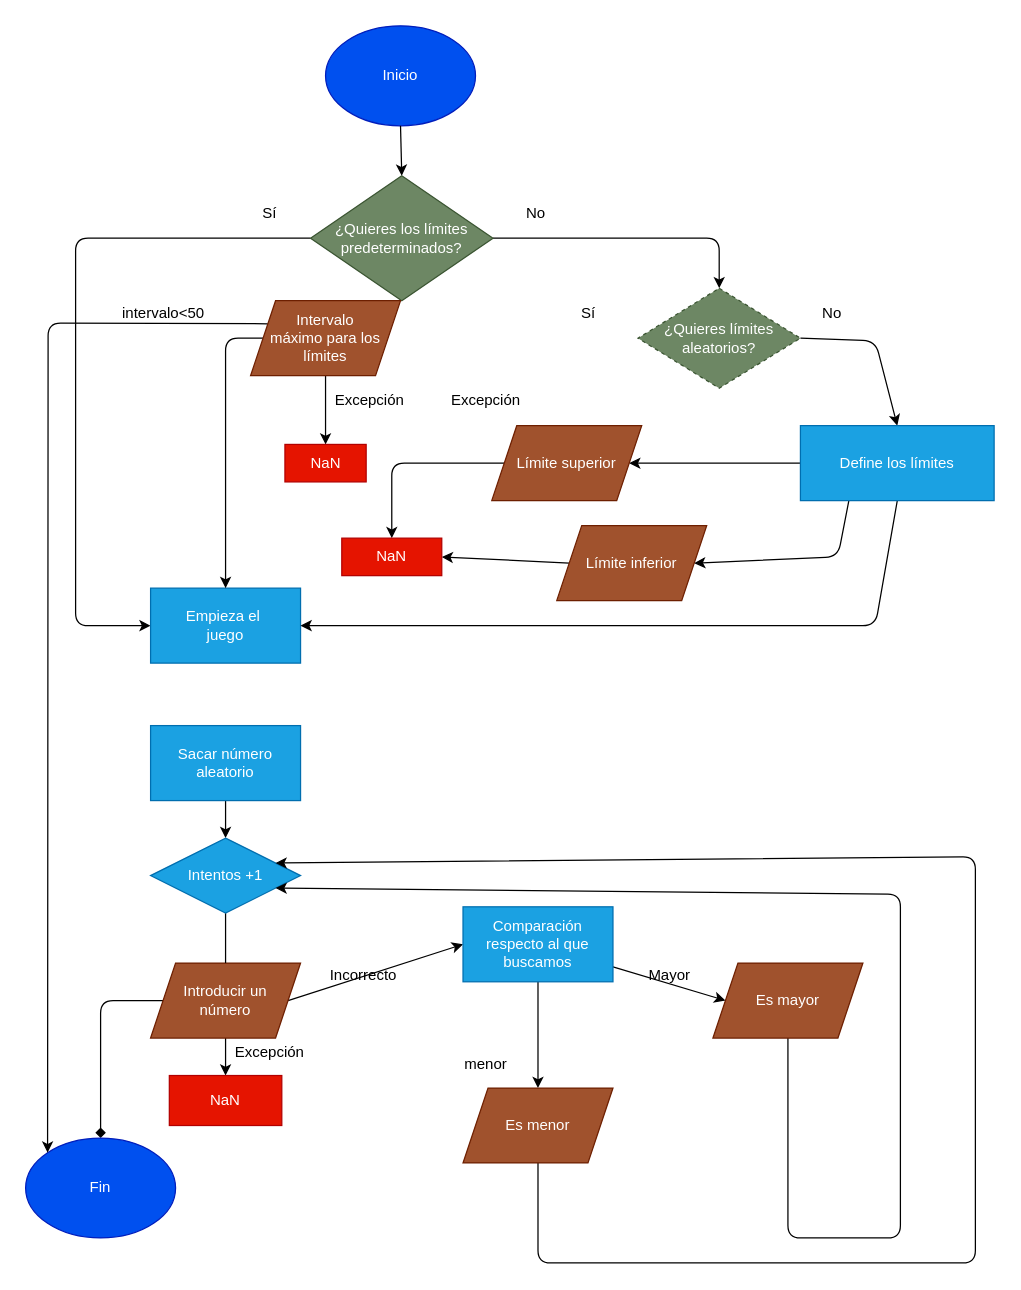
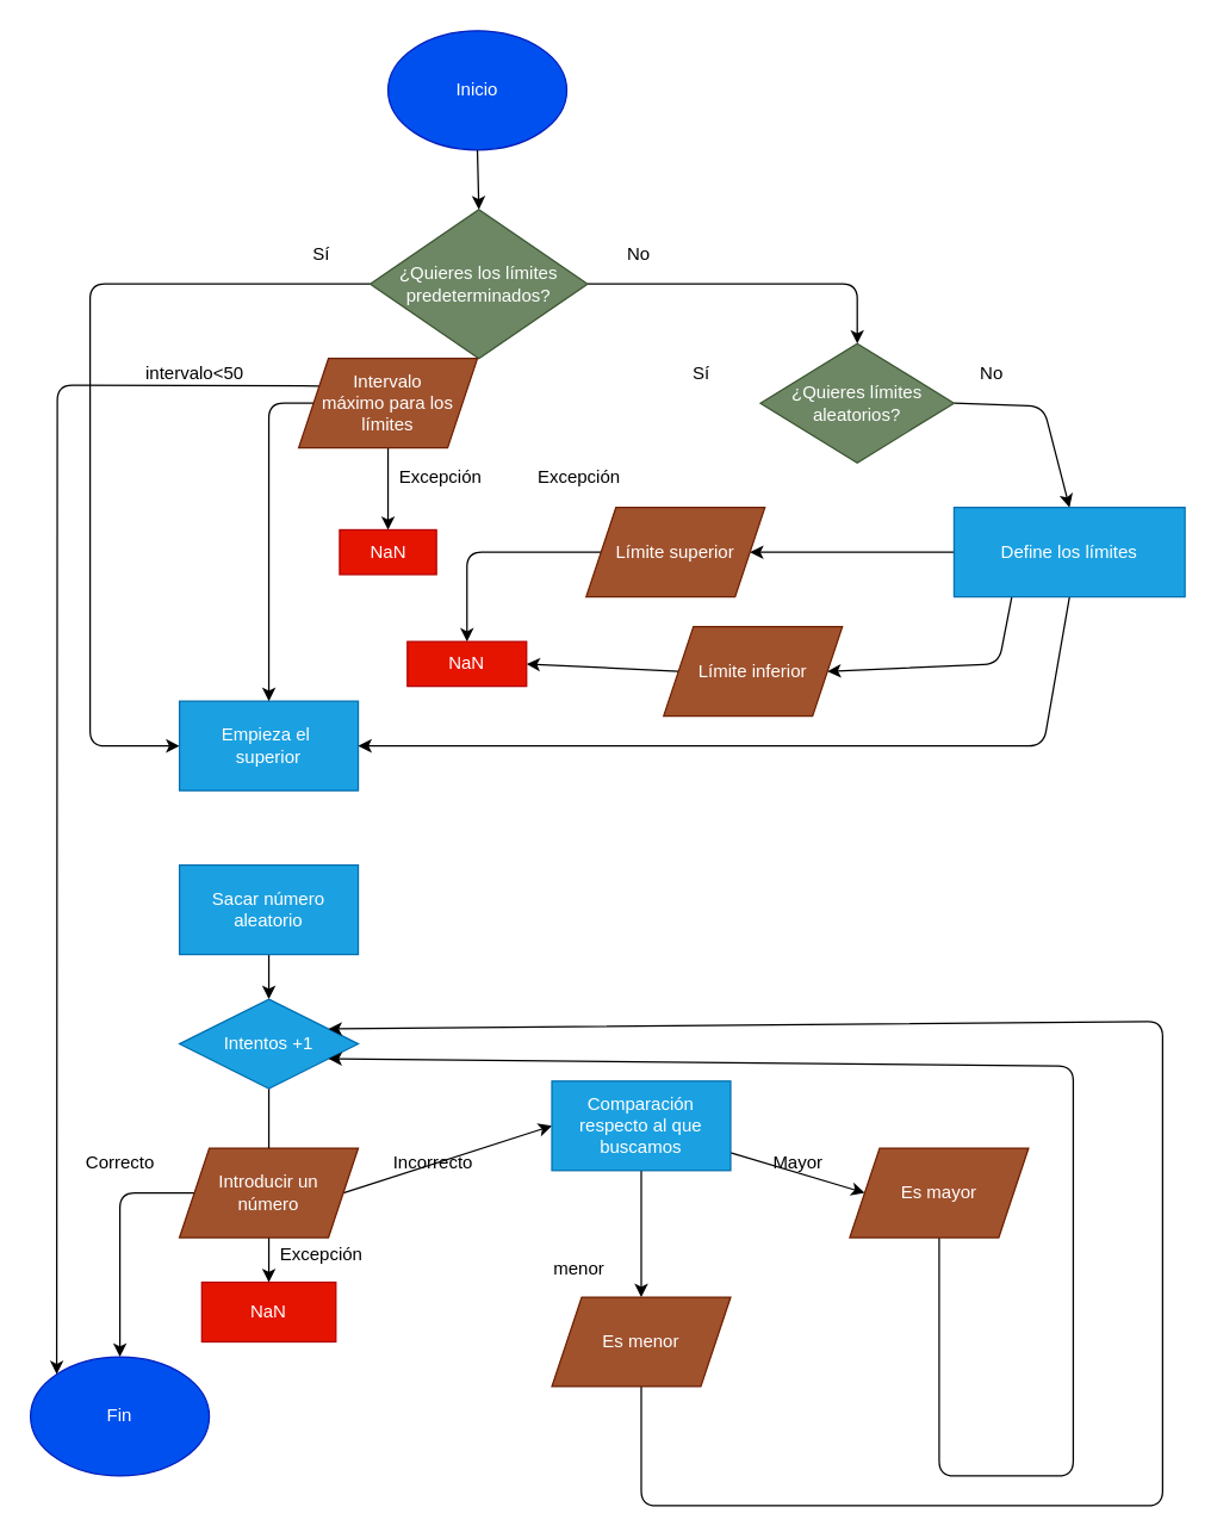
- <mxCell id="32" value="¿Quieres límites aleatorios?" style="rhombus;whiteSpace=wrap;html=1;fillColor=#6d8764;fontColor=#ffffff;strokeColor=#3A5431;dashed=1;" parent="1" vertex="1"><mxGeometry x="510" y="230" width="130" height="80" as="geometry" /></mxCell>
+ <mxCell id="32" value="¿Quieres límites aleatorios?" style="rhombus;whiteSpace=wrap;html=1;fillColor=#6d8764;fontColor=#ffffff;strokeColor=#3A5431;" parent="1" vertex="1"><mxGeometry x="510" y="230" width="130" height="80" as="geometry" /></mxCell>
- <mxCell id="8" value="Empieza el&amp;nbsp;&lt;br&gt;juego" style="rounded=0;whiteSpace=wrap;html=1;fillColor=#1ba1e2;fontColor=#ffffff;strokeColor=#006EAF;" parent="1" vertex="1"><mxGeometry x="120" y="470" width="120" height="60" as="geometry" /></mxCell>
+ <mxCell id="8" value="Empieza el&amp;nbsp;&lt;br&gt;superior" style="rounded=0;whiteSpace=wrap;html=1;fillColor=#1ba1e2;fontColor=#ffffff;strokeColor=#006EAF;" parent="1" vertex="1"><mxGeometry x="120" y="470" width="120" height="60" as="geometry" /></mxCell>
+ <mxCell id="25" value="Correcto" style="text;html=1;align=center;verticalAlign=middle;resizable=0;points=[];autosize=1;strokeColor=none;fillColor=none;" parent="1" vertex="1"><mxGeometry x="50" y="770" width="60" height="20" as="geometry" /></mxCell>
- <mxCell id="19" value="" style="edgeStyle=none;html=1;exitX=0;exitY=0.5;exitDx=0;exitDy=0;entryX=0.5;entryY=0;entryDx=0;entryDy=0;endArrow=diamond;" parent="1" source="22" target="26" edge="1"><mxGeometry relative="1" as="geometry"><mxPoint x="40" y="800" as="targetPoint" /><Array as="points"><mxPoint x="80" y="800" /></Array></mxGeometry></mxCell>
+ <mxCell id="19" value="" style="edgeStyle=none;html=1;exitX=0;exitY=0.5;exitDx=0;exitDy=0;entryX=0.5;entryY=0;entryDx=0;entryDy=0;" parent="1" source="22" target="26" edge="1"><mxGeometry relative="1" as="geometry"><mxPoint x="40" y="800" as="targetPoint" /><Array as="points"><mxPoint x="80" y="800" /></Array></mxGeometry></mxCell>
